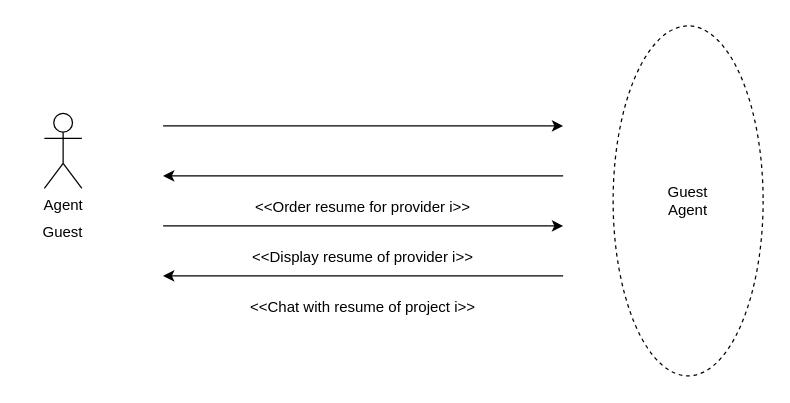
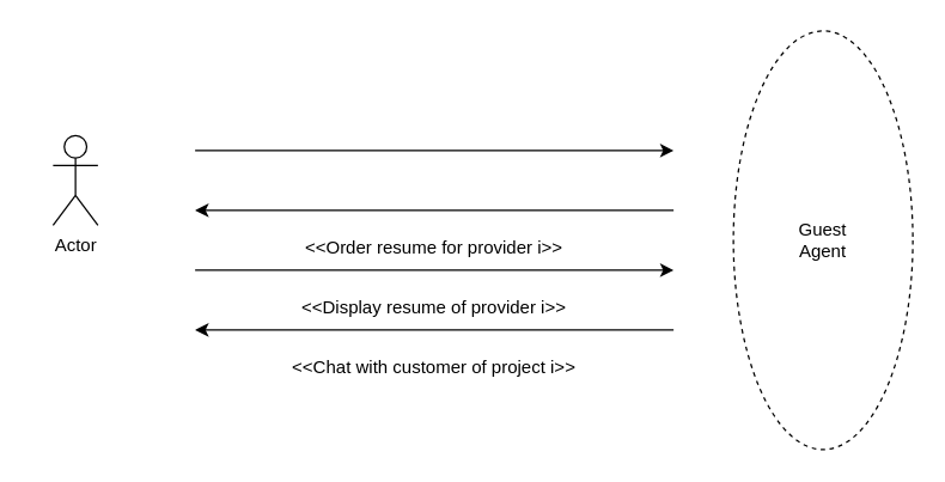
- <mxCell id="13" value="Agent" style="shape=umlActor;verticalLabelPosition=bottom;verticalAlign=top;html=1;outlineConnect=0;" vertex="1" parent="12"><mxGeometry x="15" width="30" height="60" as="geometry" /></mxCell>
+ <mxCell id="13" value="Actor" style="shape=umlActor;verticalLabelPosition=bottom;verticalAlign=top;html=1;outlineConnect=0;" vertex="1" parent="12"><mxGeometry x="15" width="30" height="60" as="geometry" /></mxCell>
- <mxCell id="14" value="Guest" style="text;html=1;strokeColor=none;fillColor=none;align=center;verticalAlign=middle;whiteSpace=wrap;rounded=0;" vertex="1" parent="12"><mxGeometry y="80" width="60" height="30" as="geometry" /></mxCell>
- <mxCell id="11" value="&amp;lt;&amp;lt;Chat with resume of project i&amp;gt;&amp;gt;" style="text;html=1;strokeColor=none;fillColor=none;align=center;verticalAlign=middle;whiteSpace=wrap;rounded=0;" vertex="1" parent="10"><mxGeometry x="30" width="260" height="30" as="geometry" /></mxCell>
+ <mxCell id="11" value="&amp;lt;&amp;lt;Chat with customer of project i&amp;gt;&amp;gt;" style="text;html=1;strokeColor=none;fillColor=none;align=center;verticalAlign=middle;whiteSpace=wrap;rounded=0;" vertex="1" parent="10"><mxGeometry x="30" width="260" height="30" as="geometry" /></mxCell>
